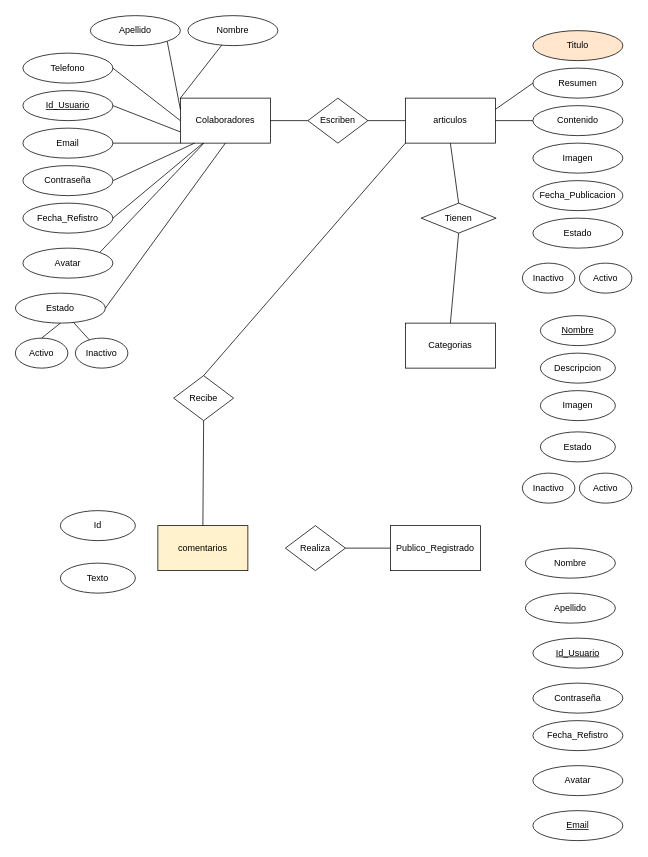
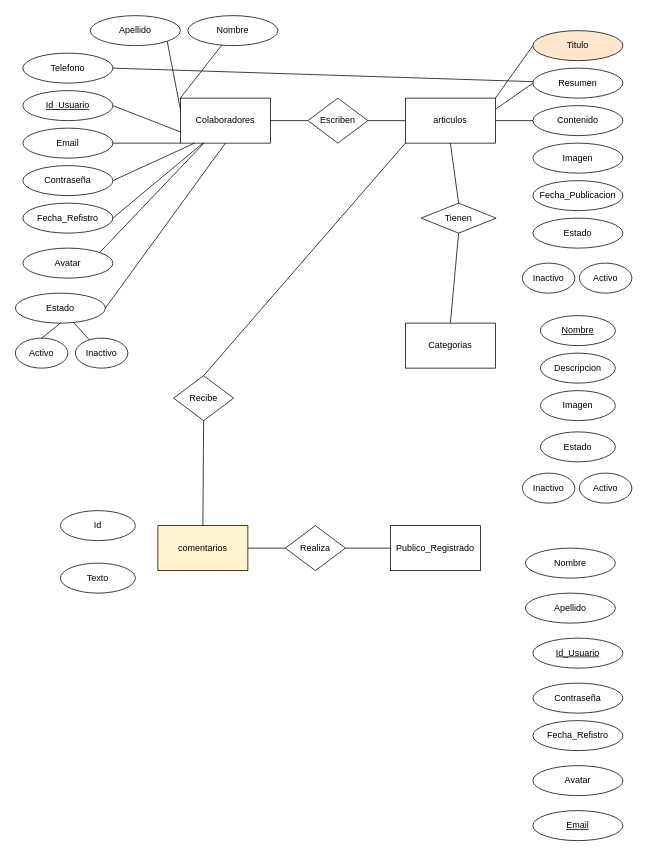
+ <mxCell id="64" value="" style="endArrow=none;html=1;entryX=0;entryY=0.5;entryDx=0;entryDy=0;exitX=1;exitY=0;exitDx=0;exitDy=0;" edge="1" parent="1" source="3" target="19"><mxGeometry width="50" height="50" relative="1" as="geometry"><mxPoint x="590" y="150" as="sourcePoint" /><mxPoint x="640" y="100" as="targetPoint" /></mxGeometry></mxCell>
- <mxCell id="28" value="" style="endArrow=none;html=1;entryX=0;entryY=0.5;entryDx=0;entryDy=0;exitX=1;exitY=0.5;exitDx=0;exitDy=0;" edge="1" parent="1" source="10" target="2"><mxGeometry width="50" height="50" relative="1" as="geometry"><mxPoint x="150" y="170" as="sourcePoint" /><mxPoint x="200" y="120" as="targetPoint" /></mxGeometry></mxCell>
+ <mxCell id="28" value="" style="endArrow=none;html=1;exitX=1;exitY=0.5;exitDx=0;exitDy=0;" edge="1" parent="1" source="10" target="20"><mxGeometry width="50" height="50" relative="1" as="geometry"><mxPoint x="150" y="170" as="sourcePoint" /><mxPoint x="200" y="120" as="targetPoint" /></mxGeometry></mxCell>
+ <mxCell id="61" value="" style="endArrow=none;html=1;entryX=0;entryY=0.5;entryDx=0;entryDy=0;exitX=1;exitY=0.5;exitDx=0;exitDy=0;" edge="1" parent="1" source="4" target="54"><mxGeometry width="50" height="50" relative="1" as="geometry"><mxPoint x="470" y="740" as="sourcePoint" /><mxPoint x="530" y="740" as="targetPoint" /></mxGeometry></mxCell>
